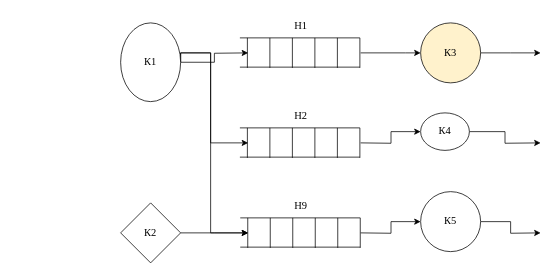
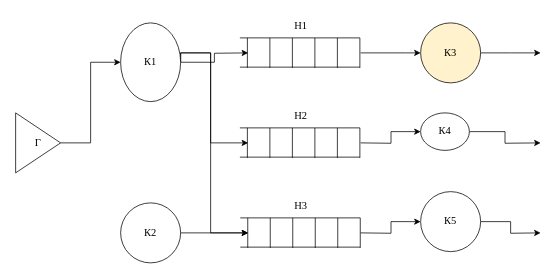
+ <mxCell id="2" style="edgeStyle=orthogonalEdgeStyle;rounded=0;orthogonalLoop=1;jettySize=auto;html=1;exitX=1;exitY=0.5;exitDx=0;exitDy=0;entryX=0;entryY=0.5;entryDx=0;entryDy=0;fontFamily=Times New Roman;fontSize=14;startArrow=none;startFill=0;endArrow=classic;endFill=1;" parent="1" source="3" target="7" edge="1"><mxGeometry relative="1" as="geometry" /></mxCell>
+ <mxCell id="3" value="Г" style="triangle;whiteSpace=wrap;html=1;fontFamily=Times New Roman;fontSize=14;" parent="1" vertex="1"><mxGeometry x="20" y="150" width="60" height="80" as="geometry" /></mxCell>
- <mxCell id="33" value="Н9" style="text;html=1;align=center;verticalAlign=middle;resizable=0;points=[];autosize=1;strokeColor=none;fillColor=none;fontSize=14;fontFamily=Times New Roman;" parent="1" vertex="1"><mxGeometry x="379.5" y="260" width="40" height="30" as="geometry" /></mxCell>
+ <mxCell id="33" value="Н3" style="text;html=1;align=center;verticalAlign=middle;resizable=0;points=[];autosize=1;strokeColor=none;fillColor=none;fontSize=14;fontFamily=Times New Roman;" parent="1" vertex="1"><mxGeometry x="379.5" y="260" width="40" height="30" as="geometry" /></mxCell>
- <mxCell id="9" value="К2" style="rhombus;whiteSpace=wrap;html=1;aspect=fixed;fontFamily=Times New Roman;fontSize=14;" parent="1" vertex="1"><mxGeometry x="160" y="270" width="80" height="80" as="geometry" /></mxCell>
+ <mxCell id="9" value="К2" style="ellipse;whiteSpace=wrap;html=1;aspect=fixed;fontFamily=Times New Roman;fontSize=14;" parent="1" vertex="1"><mxGeometry x="160" y="270" width="80" height="80" as="geometry" /></mxCell>
